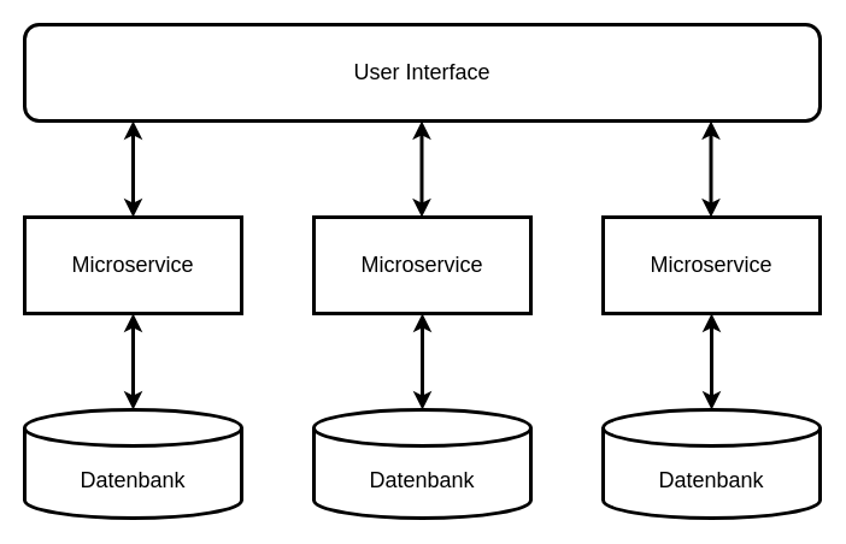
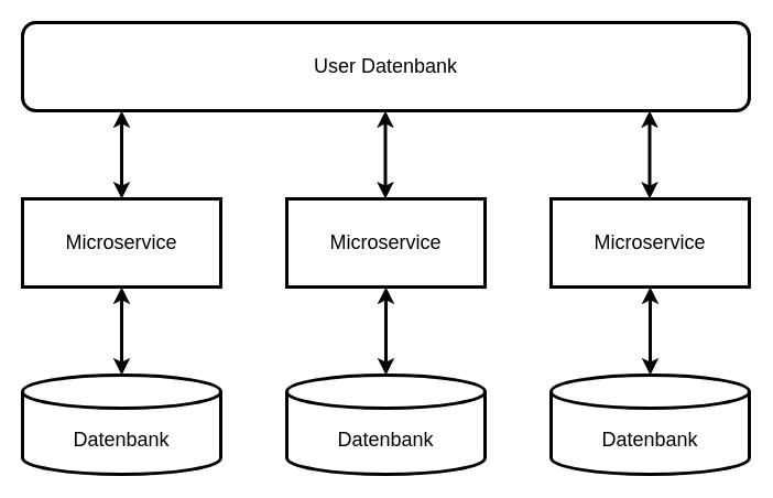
- <mxCell id="4" value="User Interface" style="rounded=1;whiteSpace=wrap;html=1;fontSize=18;strokeWidth=3;" vertex="1" parent="1"><mxGeometry x="20" y="20" width="660" height="80" as="geometry" /></mxCell>
+ <mxCell id="4" value="User Datenbank" style="rounded=1;whiteSpace=wrap;html=1;fontSize=18;strokeWidth=3;" vertex="1" parent="1"><mxGeometry x="20" y="20" width="660" height="80" as="geometry" /></mxCell>
